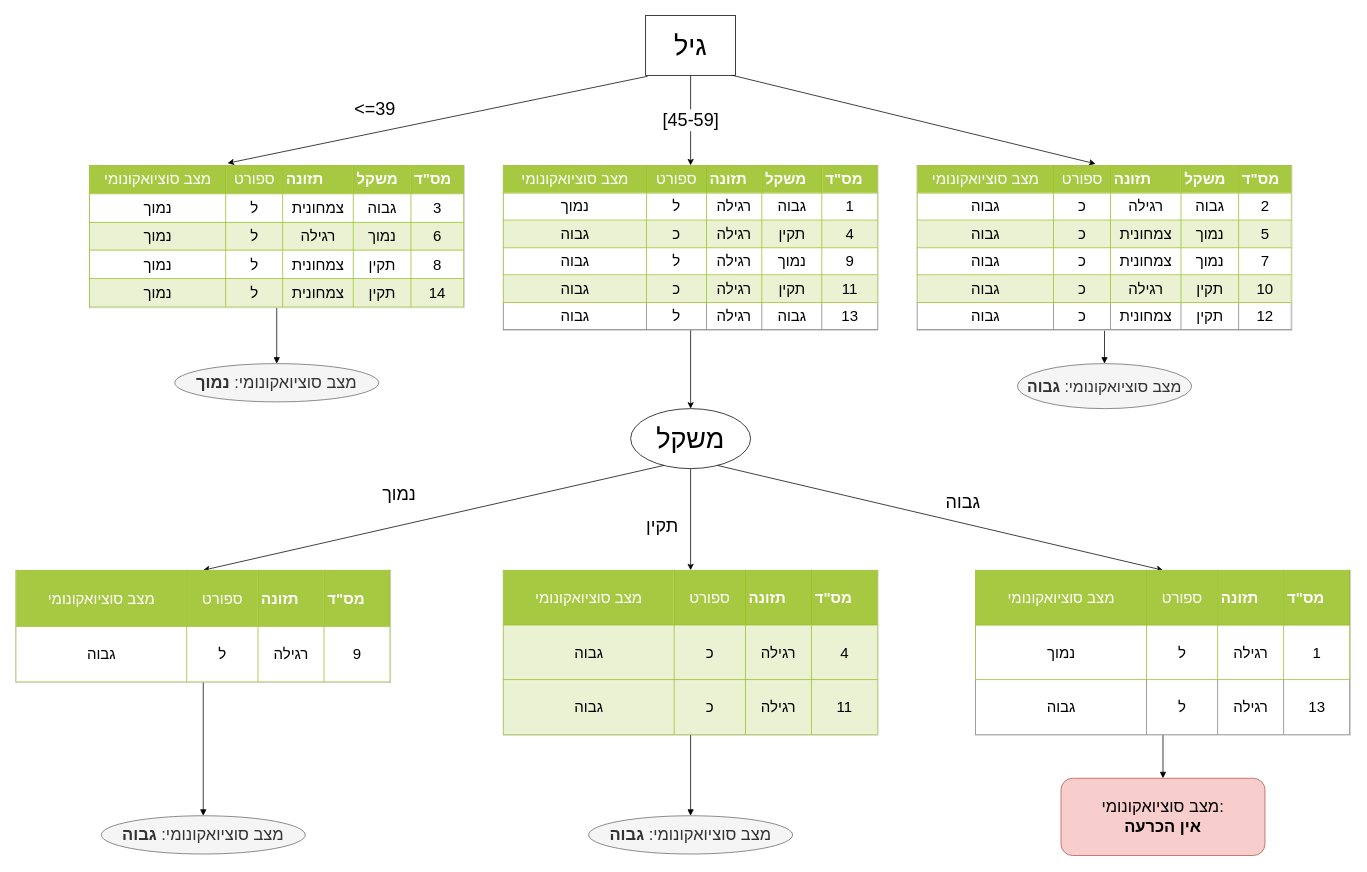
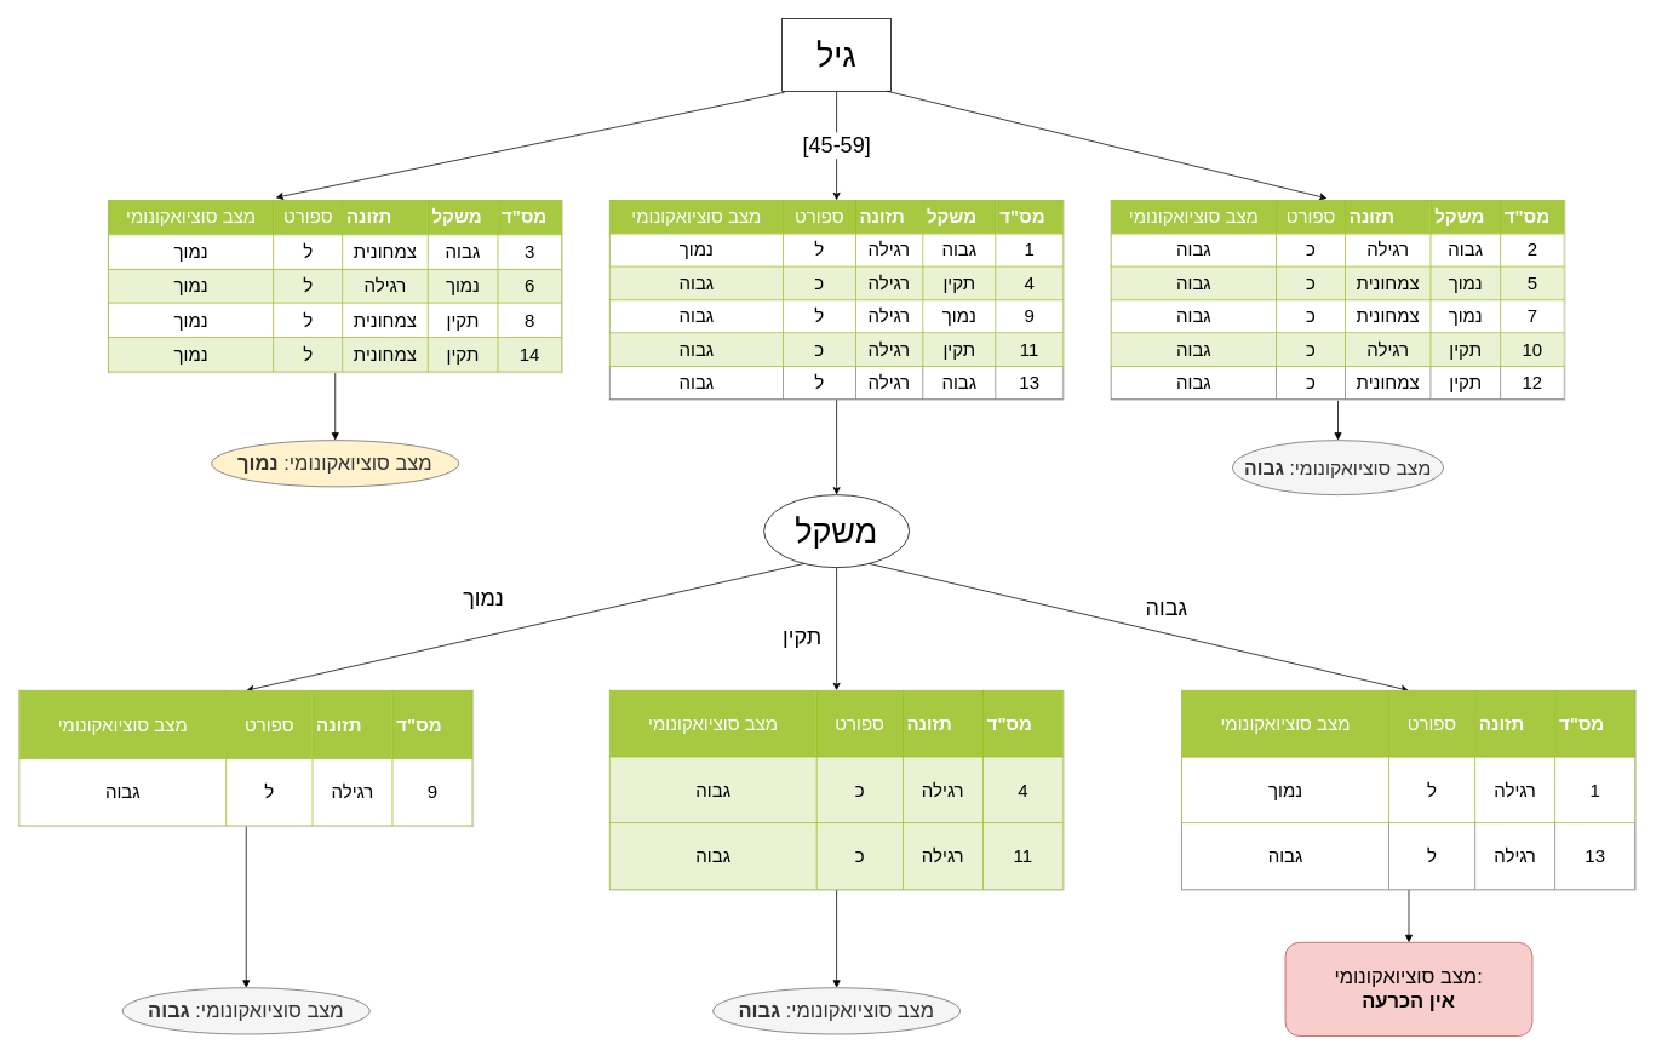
- <mxCell id="11" value="&lt;span style=&quot;font-size: 24px&quot;&gt;&amp;lt;=39&lt;/span&gt;" style="text;html=1;" vertex="1" parent="1"><mxGeometry x="470" y="125" width="60" height="30" as="geometry" /></mxCell>
- <mxCell id="13" value="&lt;font style=&quot;font-size: 22px&quot;&gt;מצב סוציואקונומי: &lt;b&gt;נמוך&lt;/b&gt;&lt;/font&gt;" style="ellipse;whiteSpace=wrap;html=1;fillColor=#f5f5f5;strokeColor=#666666;fontColor=#333333;" vertex="1" parent="1"><mxGeometry x="232" y="484.5" width="272" height="51" as="geometry" /></mxCell>
+ <mxCell id="13" value="&lt;font style=&quot;font-size: 22px&quot;&gt;מצב סוציואקונומי: &lt;b&gt;נמוך&lt;/b&gt;&lt;/font&gt;" style="ellipse;whiteSpace=wrap;html=1;fillColor=#fff2cc;strokeColor=#666666;fontColor=#333333;" vertex="1" parent="1"><mxGeometry x="232" y="484.5" width="272" height="51" as="geometry" /></mxCell>
